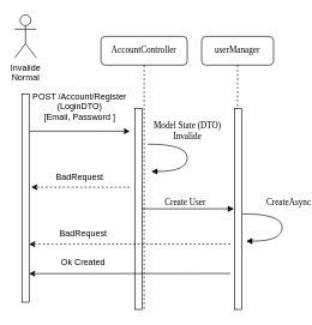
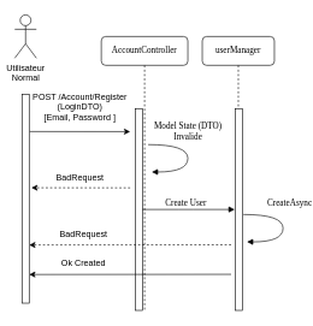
- <mxCell id="11" value="Invalide&lt;div&gt;Normal&lt;/div&gt;" style="shape=umlActor;verticalLabelPosition=bottom;verticalAlign=top;html=1;outlineConnect=0;" vertex="1" parent="1"><mxGeometry x="20" y="20" width="30" height="60" as="geometry" /></mxCell>
+ <mxCell id="11" value="Utilisateur&lt;div&gt;Normal&lt;/div&gt;" style="shape=umlActor;verticalLabelPosition=bottom;verticalAlign=top;html=1;outlineConnect=0;" vertex="1" parent="1"><mxGeometry x="20" y="20" width="30" height="60" as="geometry" /></mxCell>
